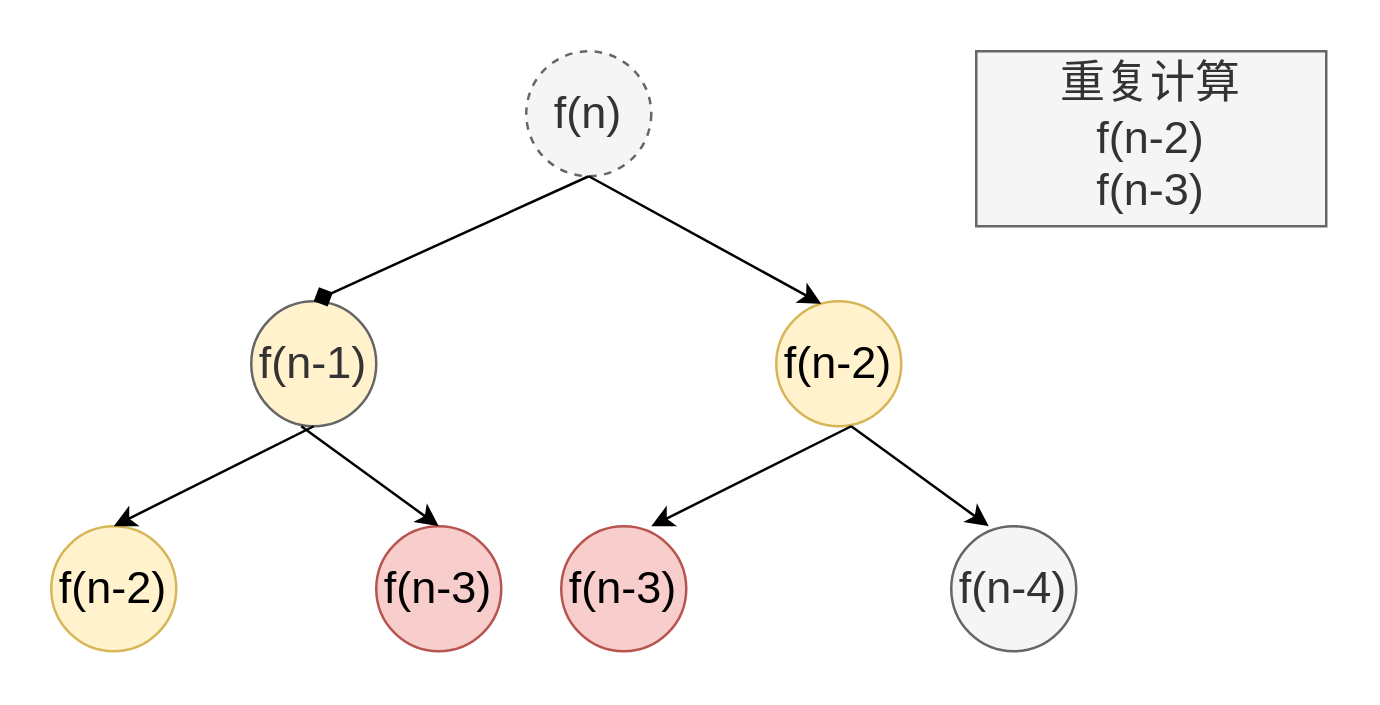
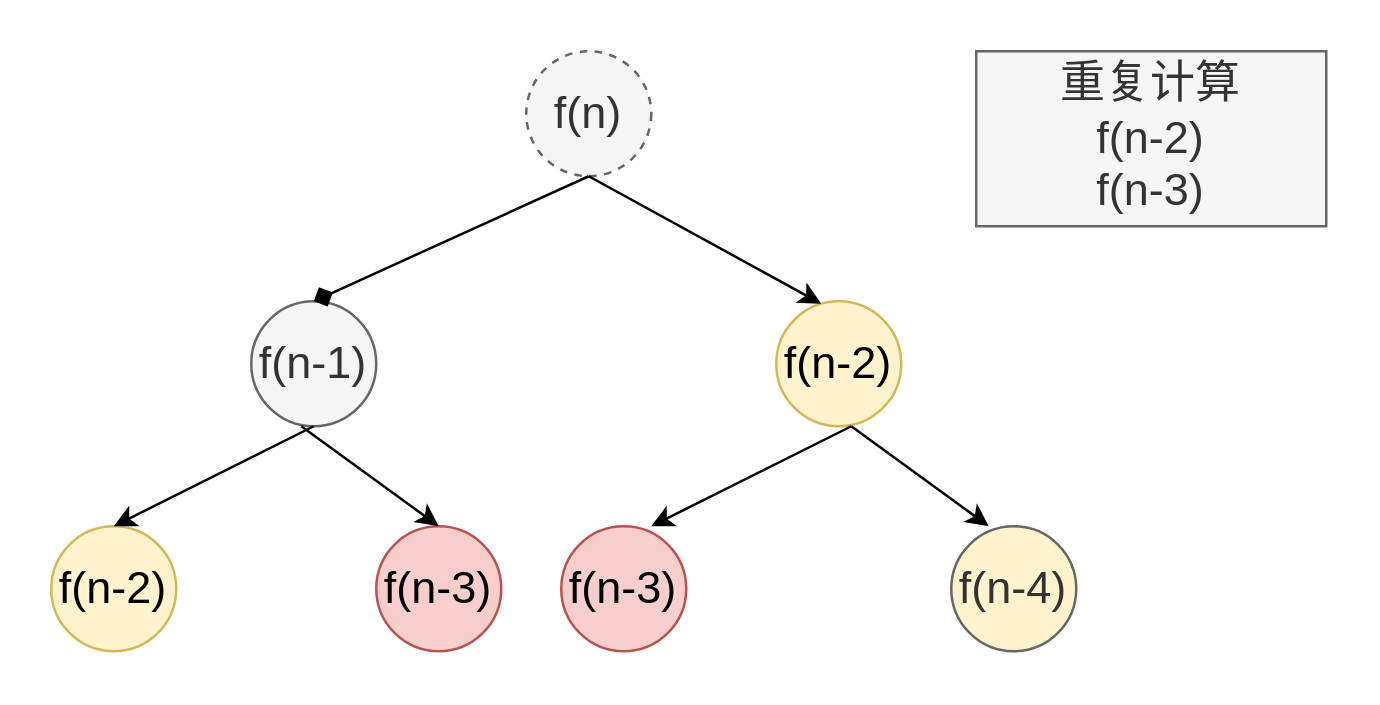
- <mxCell id="3" value="&lt;font style=&quot;font-size: 18px&quot;&gt;f(n-1)&lt;/font&gt;" style="ellipse;whiteSpace=wrap;html=1;aspect=fixed;fillColor=#fff2cc;strokeColor=#666666;fontColor=#333333;" vertex="1" parent="1"><mxGeometry x="100" y="120" width="50" height="50" as="geometry" /></mxCell>
+ <mxCell id="3" value="&lt;font style=&quot;font-size: 18px&quot;&gt;f(n-1)&lt;/font&gt;" style="ellipse;whiteSpace=wrap;html=1;aspect=fixed;fillColor=#f5f5f5;strokeColor=#666666;fontColor=#333333;" vertex="1" parent="1"><mxGeometry x="100" y="120" width="50" height="50" as="geometry" /></mxCell>
- <mxCell id="10" value="&lt;font style=&quot;font-size: 18px&quot;&gt;f(n-4)&lt;/font&gt;" style="ellipse;whiteSpace=wrap;html=1;aspect=fixed;fillColor=#f5f5f5;strokeColor=#666666;fontColor=#333333;" vertex="1" parent="1"><mxGeometry x="380" y="210" width="50" height="50" as="geometry" /></mxCell>
+ <mxCell id="10" value="&lt;font style=&quot;font-size: 18px&quot;&gt;f(n-4)&lt;/font&gt;" style="ellipse;whiteSpace=wrap;html=1;aspect=fixed;fillColor=#fff2cc;strokeColor=#666666;fontColor=#333333;" vertex="1" parent="1"><mxGeometry x="380" y="210" width="50" height="50" as="geometry" /></mxCell>
